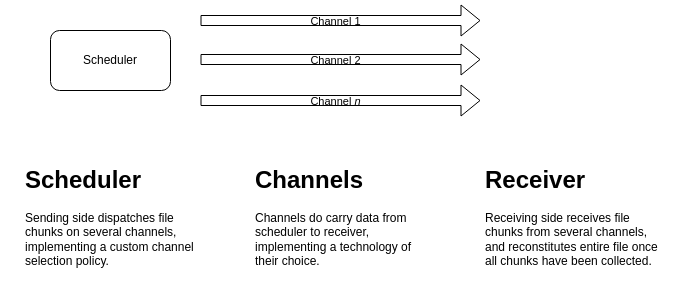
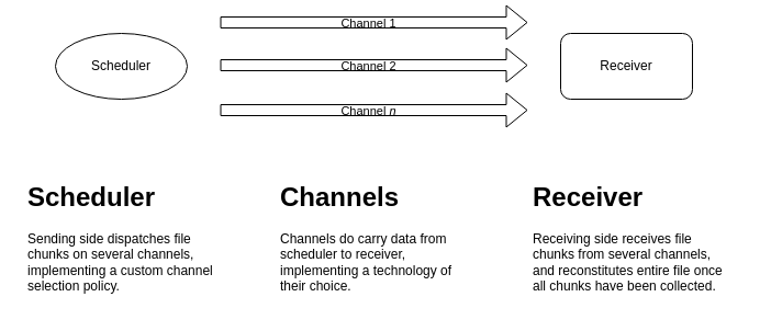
- <mxCell id="2" value="Scheduler" style="rounded=1;whiteSpace=wrap;html=1;" vertex="1" parent="1"><mxGeometry x="50" y="30" width="120" height="60" as="geometry" /></mxCell>
+ <mxCell id="2" value="Scheduler" style="ellipse;whiteSpace=wrap;html=1;" vertex="1" parent="1"><mxGeometry x="50" y="30" width="120" height="60" as="geometry" /></mxCell>
+ <mxCell id="3" value="Receiver" style="rounded=1;whiteSpace=wrap;html=1;" vertex="1" parent="1"><mxGeometry x="510" y="30" width="120" height="60" as="geometry" /></mxCell>
